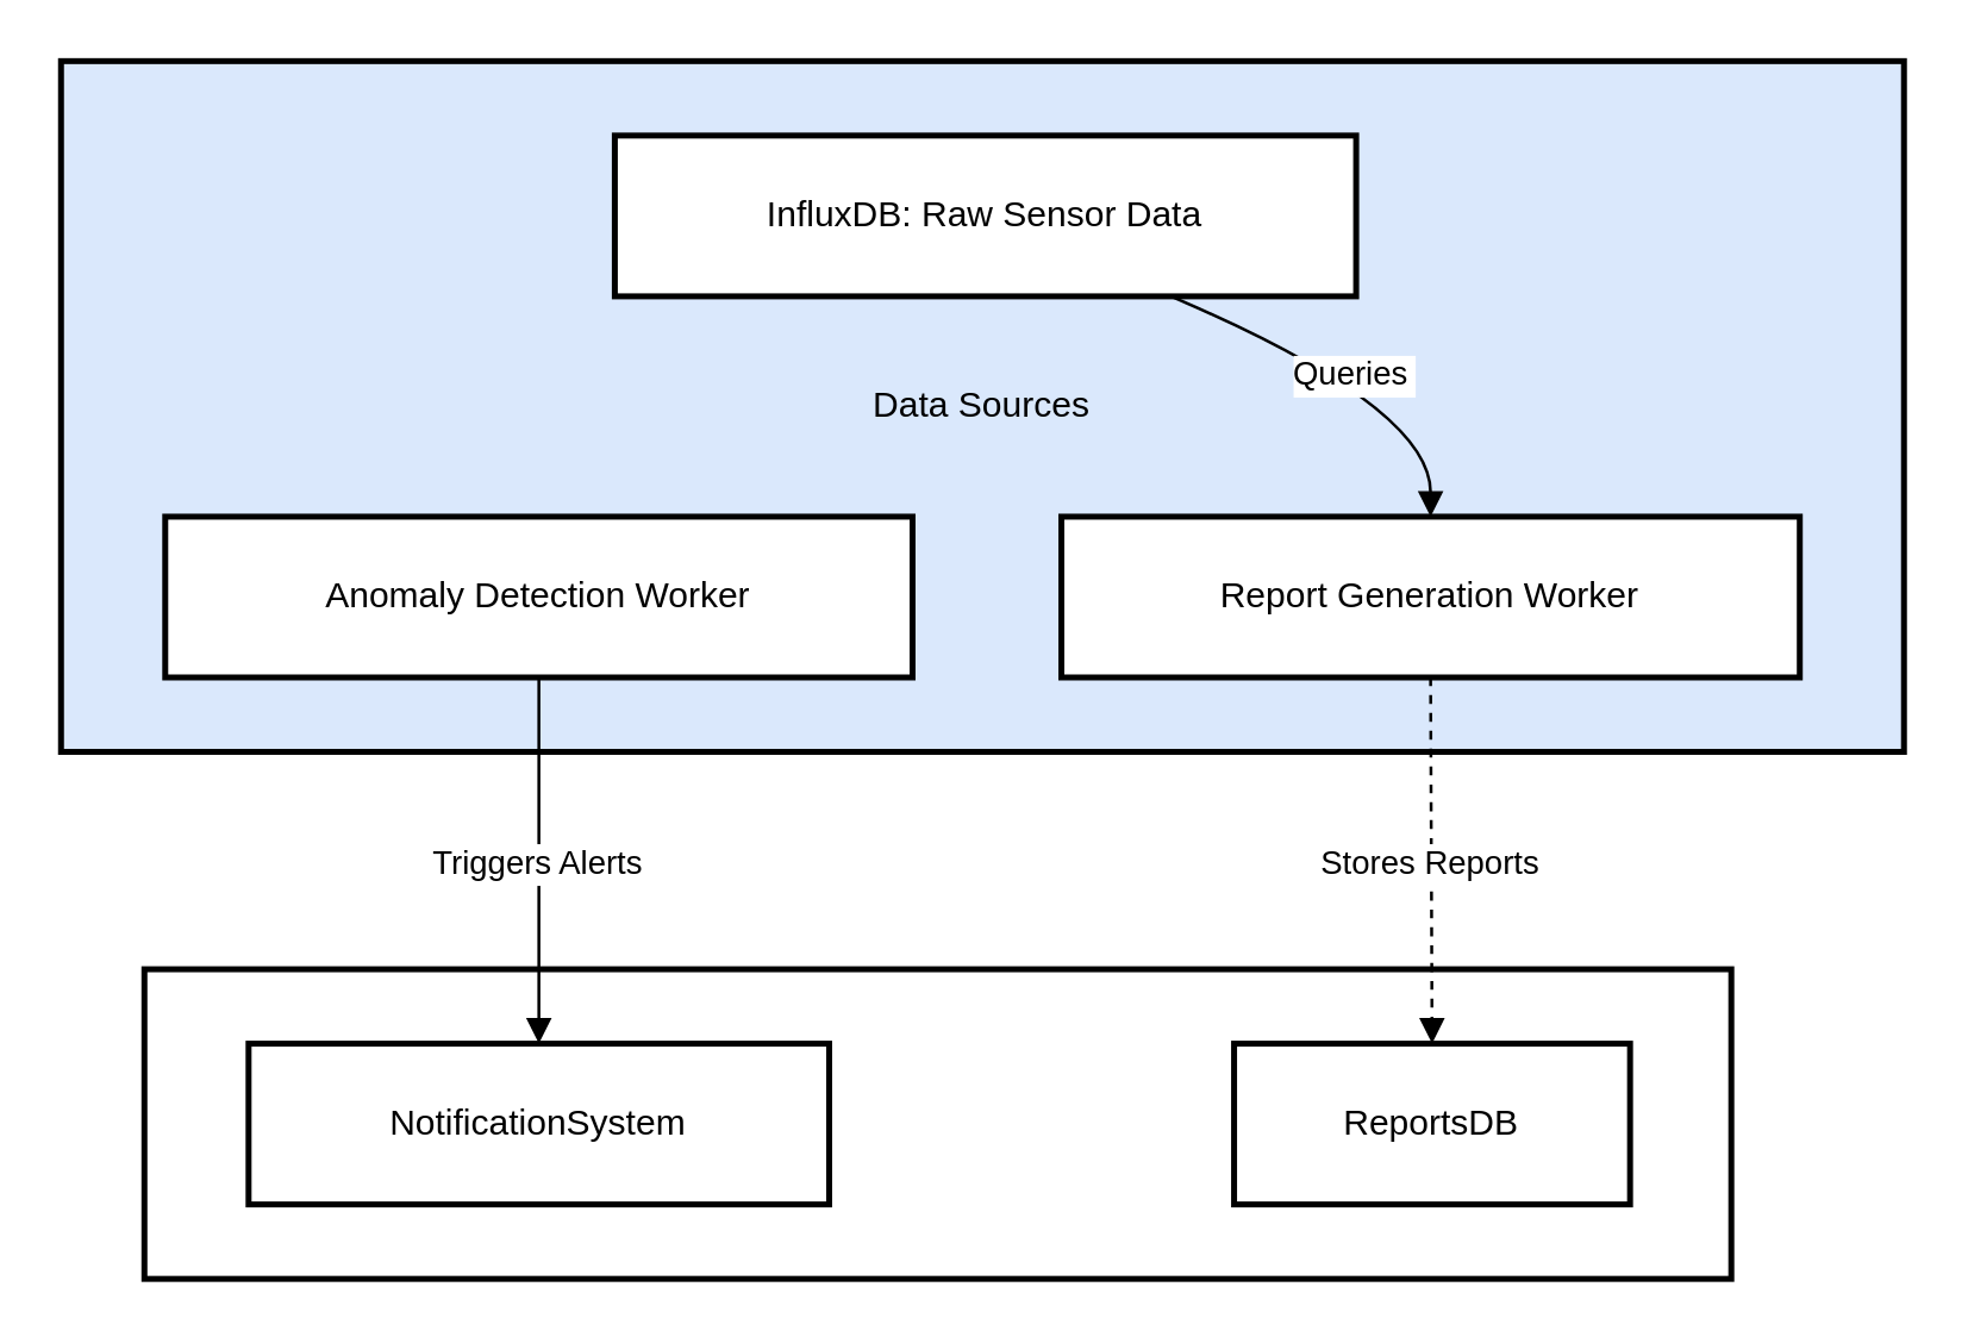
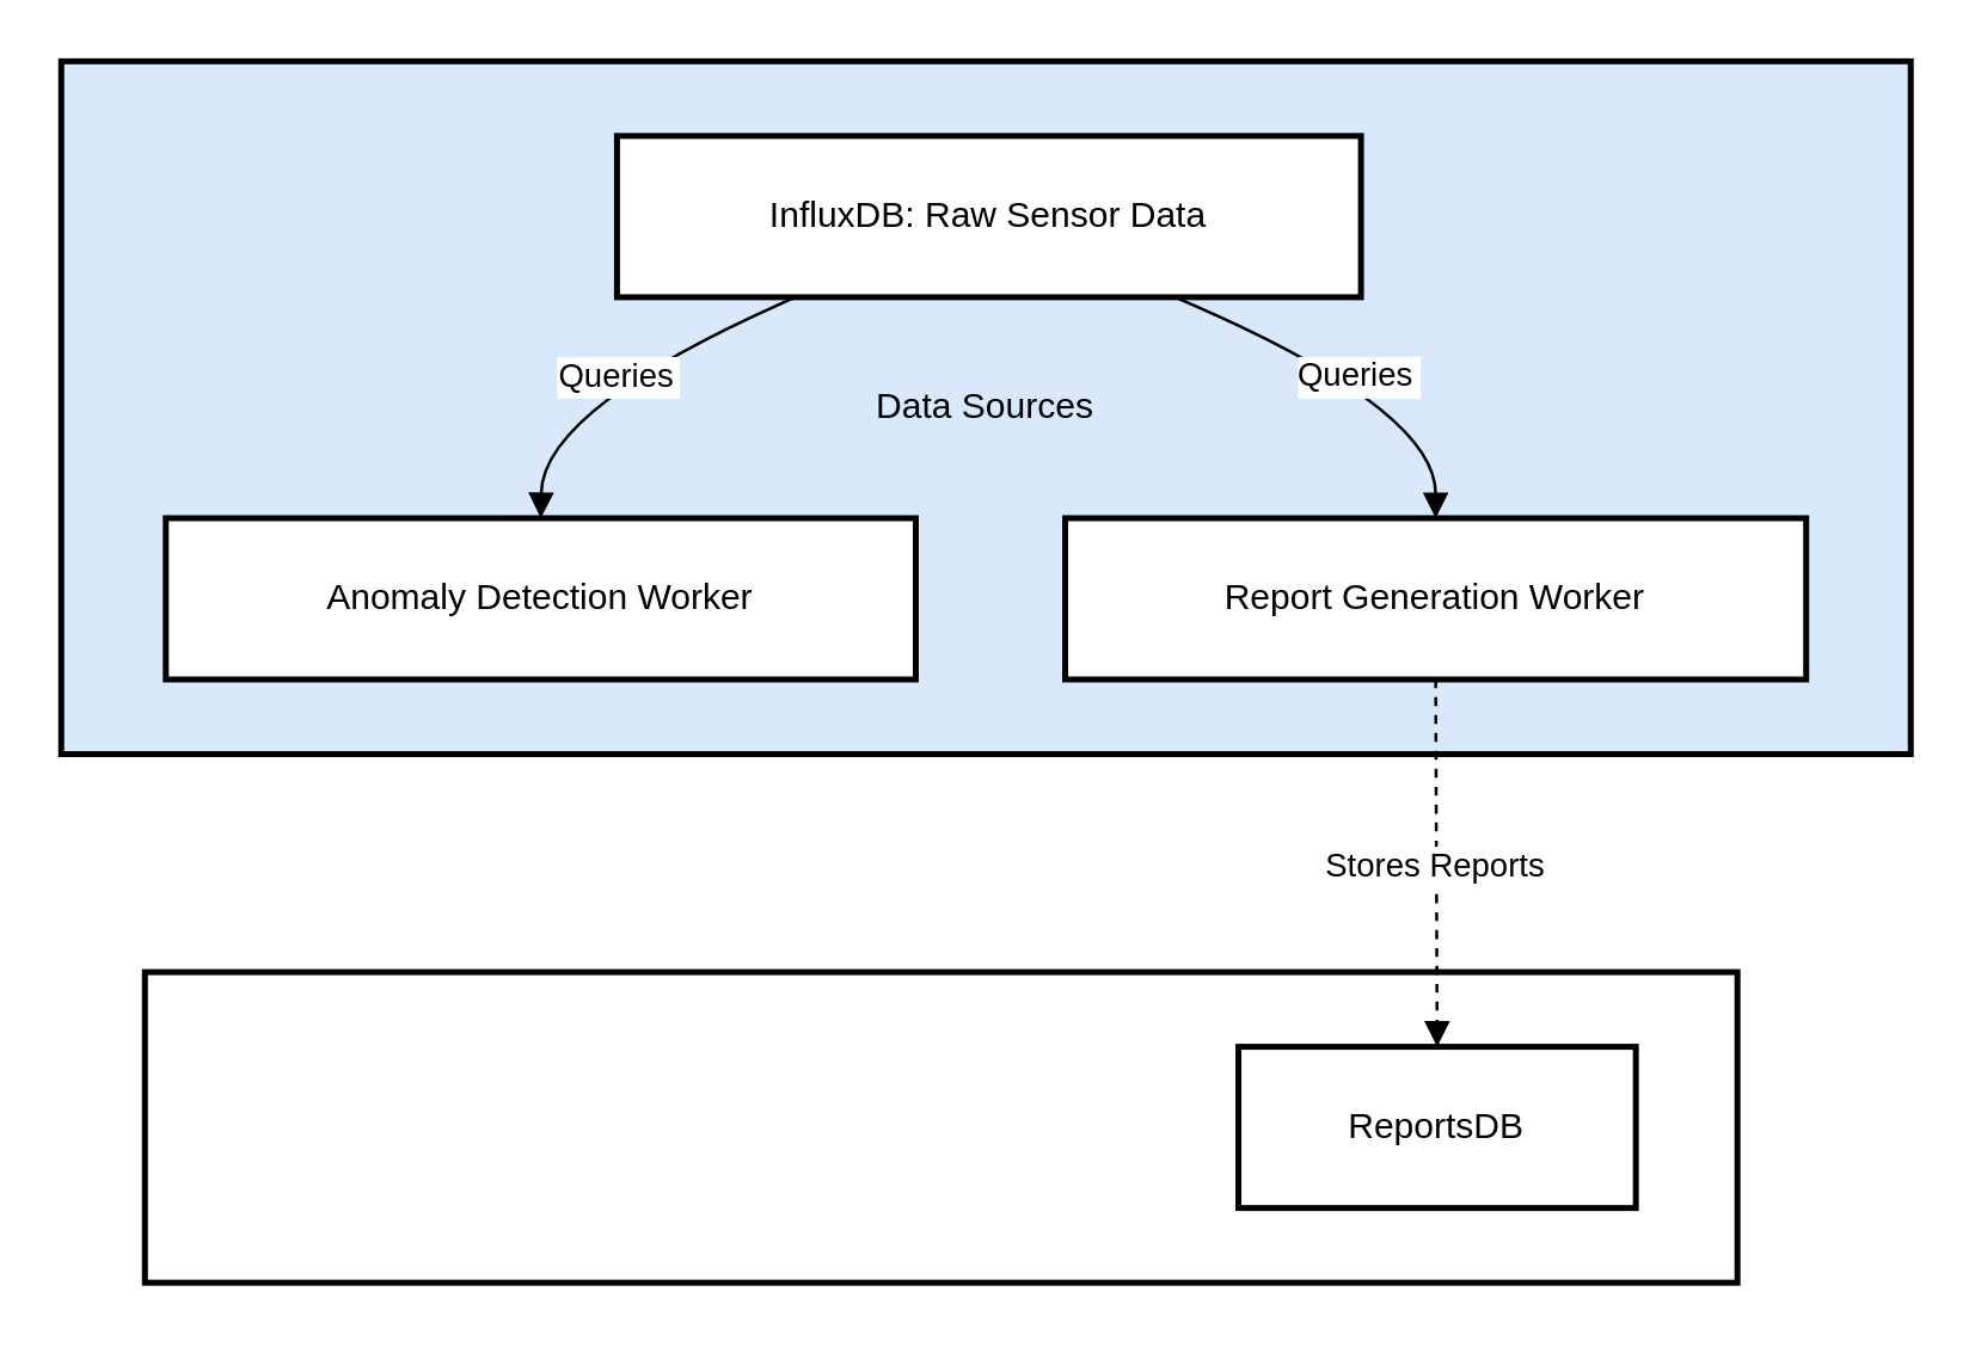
+ <mxCell id="9" value="Queries" style="curved=1;startArrow=none;endArrow=block;exitX=0.24;exitY=1;entryX=0.5;entryY=-0.01;rounded=0;" edge="1" parent="1" source="4" target="5"><mxGeometry relative="1" as="geometry"><Array as="points"><mxPoint x="181" y="136" /></Array></mxGeometry></mxCell>
- <mxCell id="11" value="Triggers Alerts" style="curved=1;startArrow=none;endArrow=block;exitX=0.5;exitY=0.99;entryX=0.5;entryY=0;rounded=0;" edge="1" parent="1" source="5" target="7"><mxGeometry relative="1" as="geometry"><Array as="points" /></mxGeometry></mxCell>
- <mxCell id="7" value="NotificationSystem" style="whiteSpace=wrap;strokeWidth=2;" vertex="1" parent="1"><mxGeometry x="83" y="350" width="195" height="54" as="geometry" /></mxCell>
